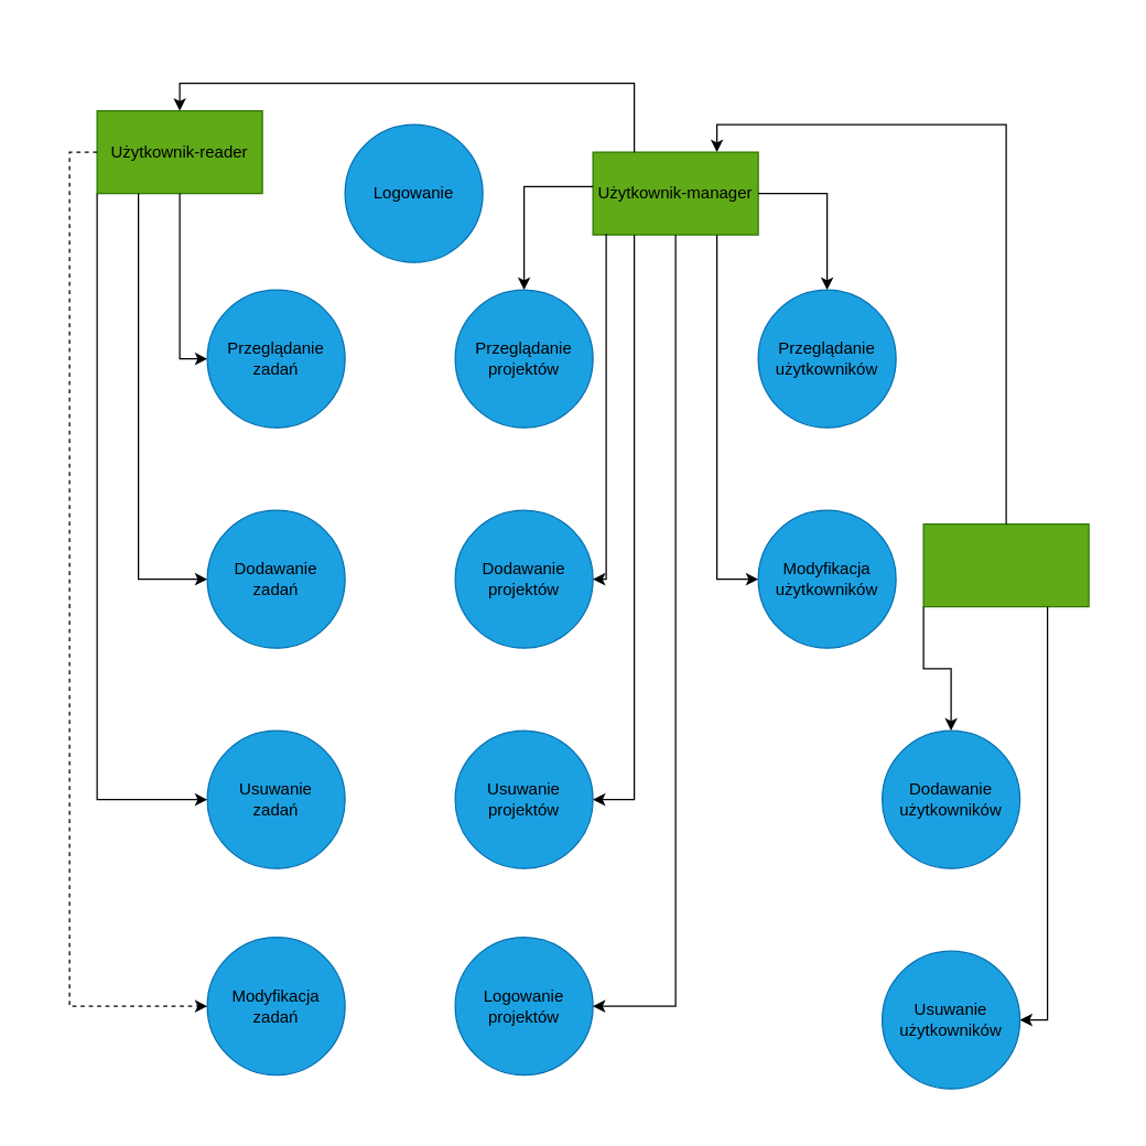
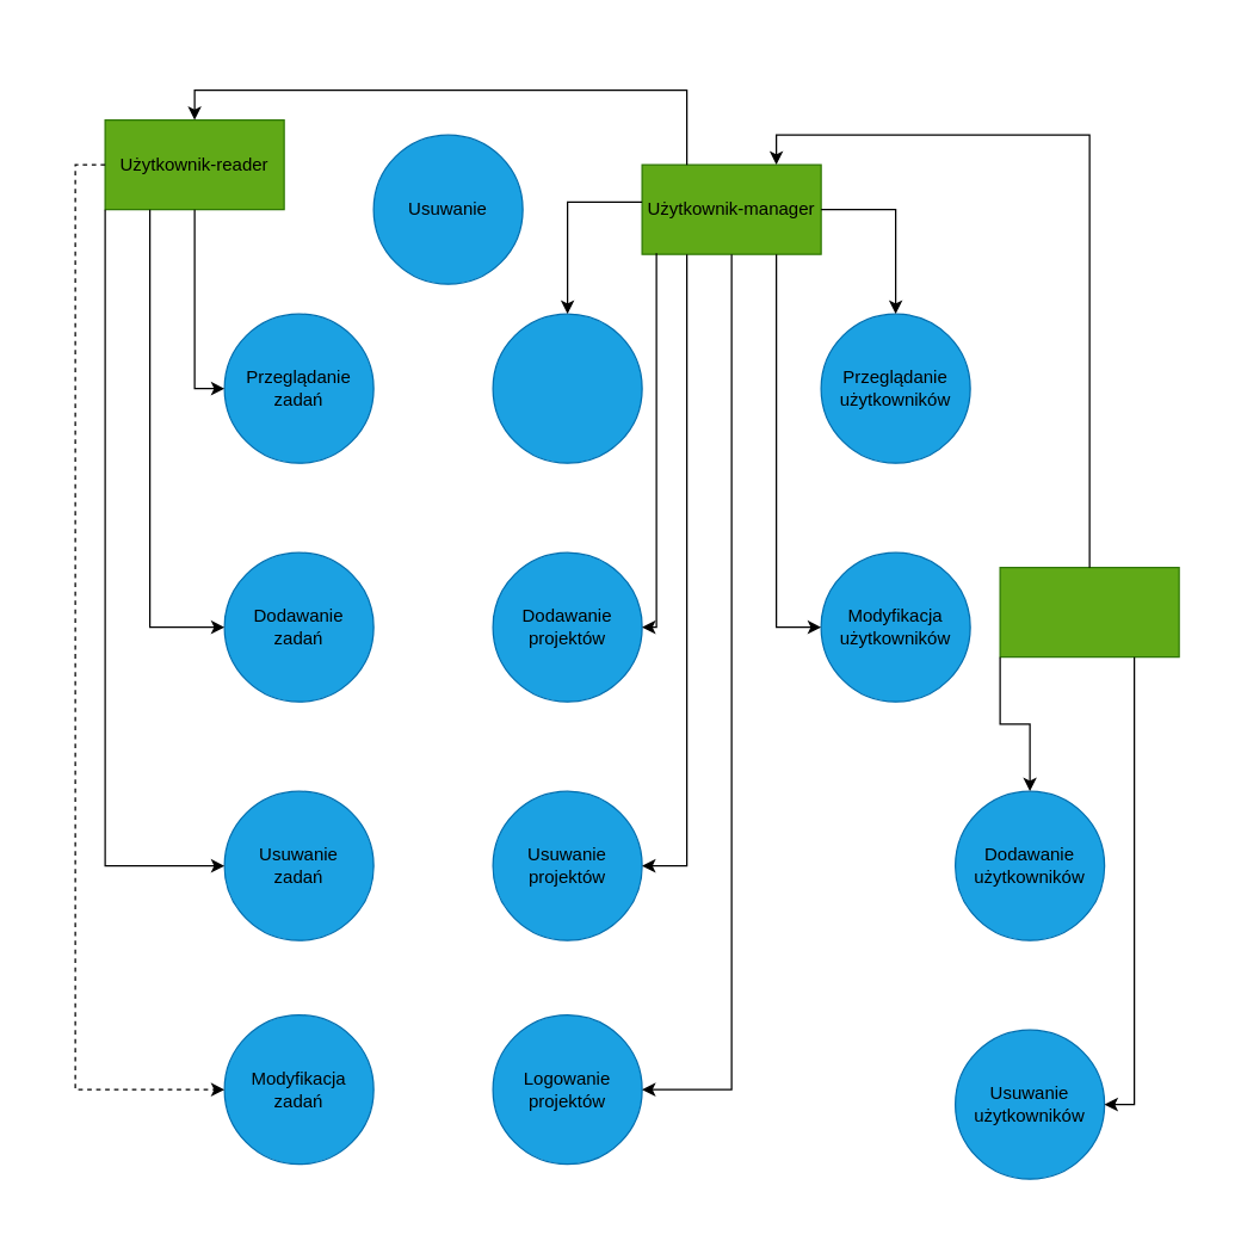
- <mxCell id="30" value="Logowanie" style="text;html=1;strokeColor=none;fillColor=none;align=center;verticalAlign=middle;whiteSpace=wrap;rounded=0;" vertex="1" parent="28"><mxGeometry y="25" width="100" height="50" as="geometry" /></mxCell>
+ <mxCell id="30" value="Usuwanie" style="text;html=1;strokeColor=none;fillColor=none;align=center;verticalAlign=middle;whiteSpace=wrap;rounded=0;" vertex="1" parent="28"><mxGeometry y="25" width="100" height="50" as="geometry" /></mxCell>
- <mxCell id="42" value="Przeglądanie&lt;br&gt;projektów" style="text;html=1;strokeColor=none;fillColor=none;align=center;verticalAlign=middle;whiteSpace=wrap;rounded=0;" vertex="1" parent="40"><mxGeometry y="25" width="100" height="50" as="geometry" /></mxCell>
